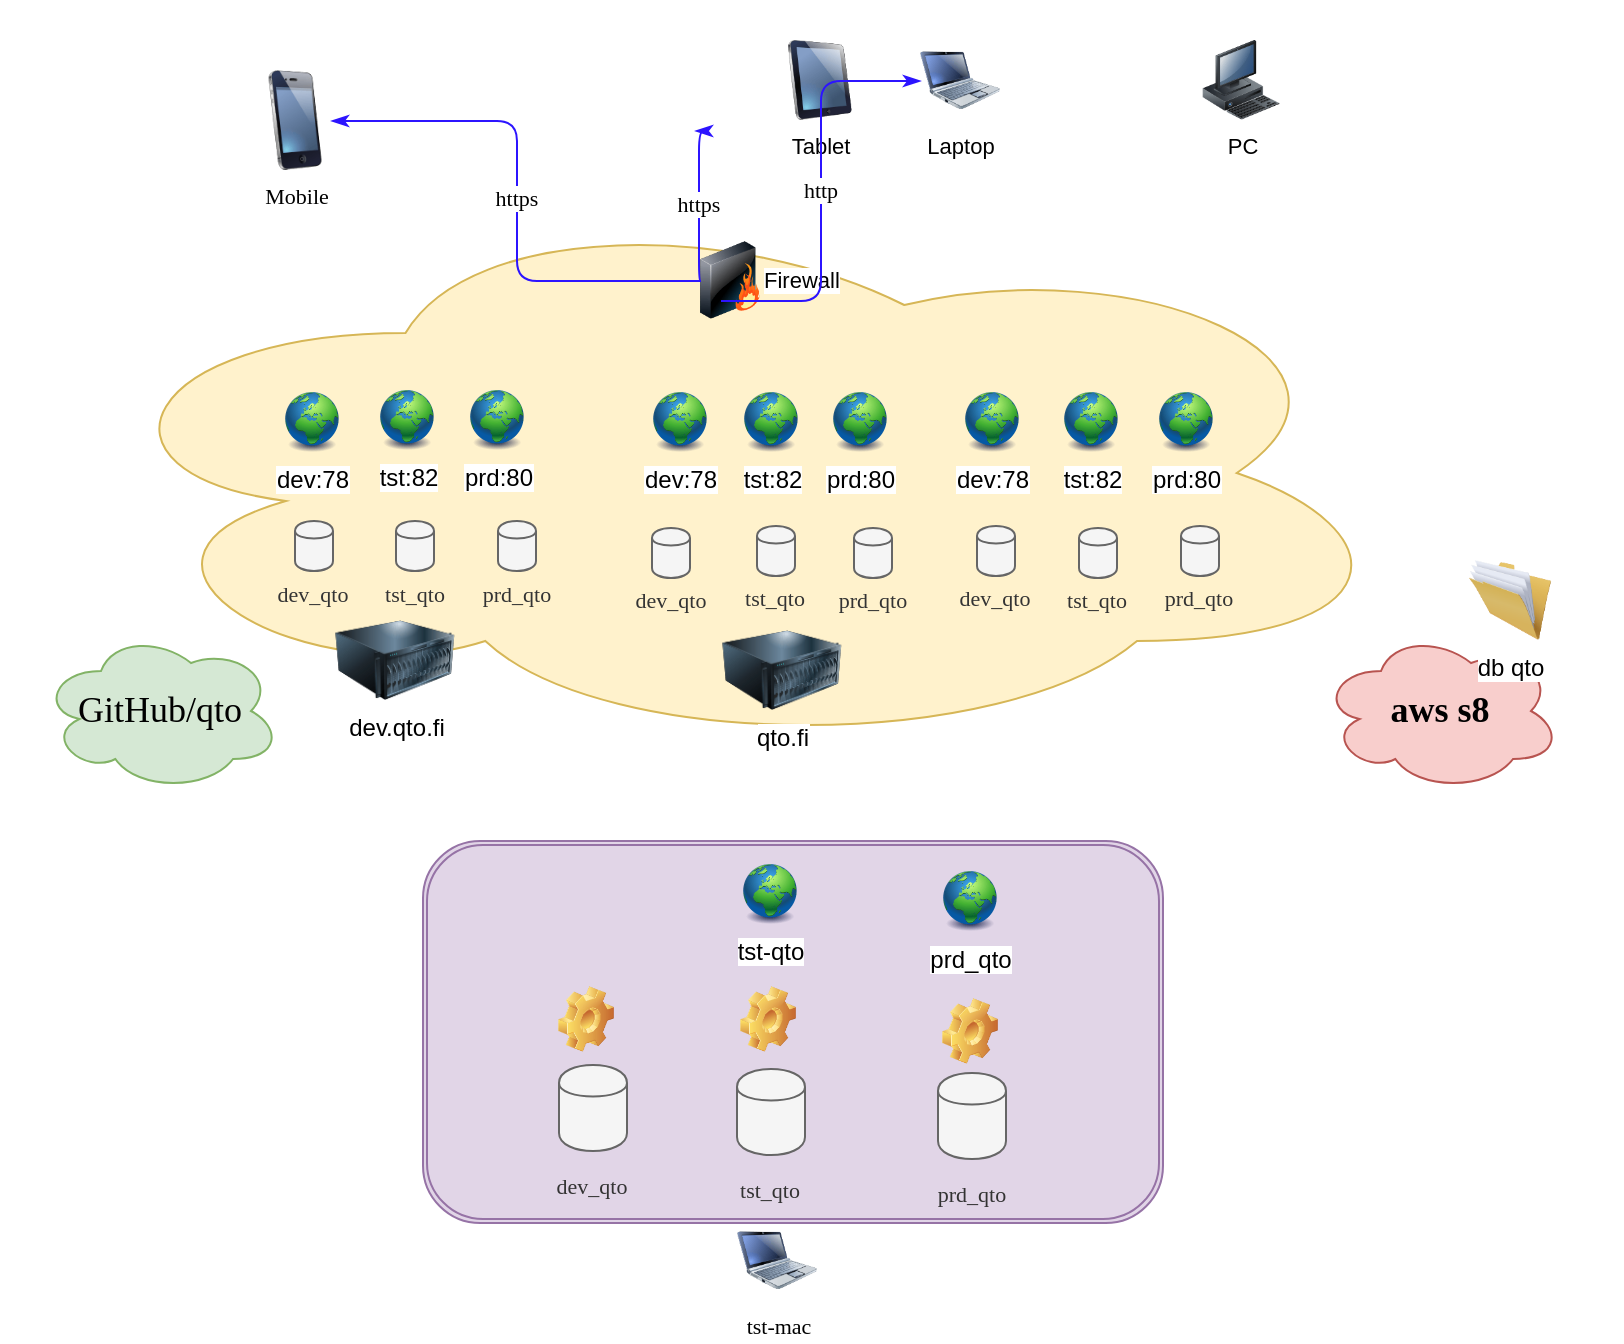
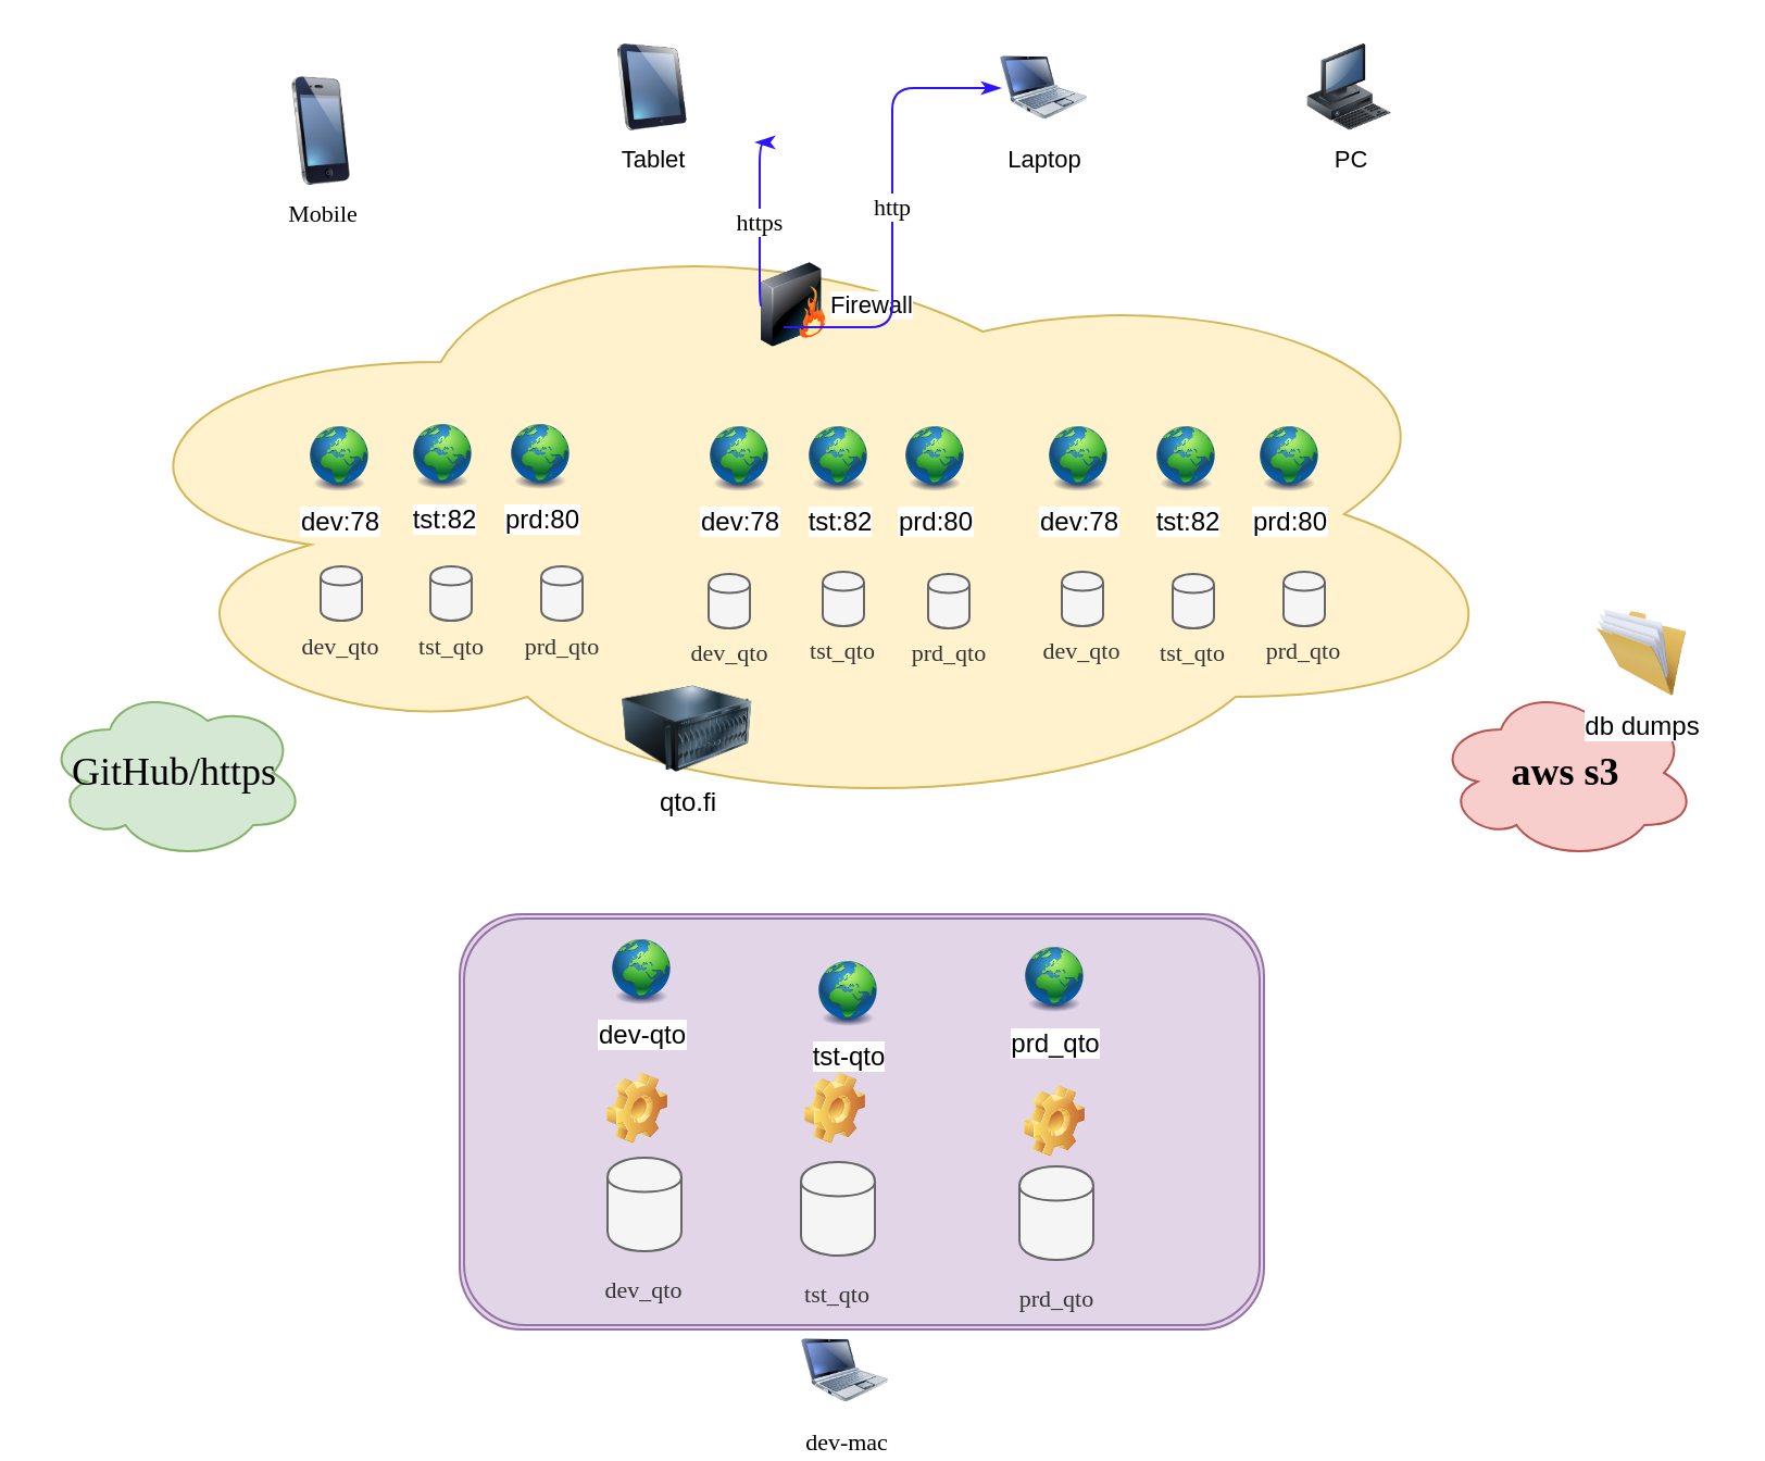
- <mxCell id="4" value="Tablet" style="image;html=1;labelBackgroundColor=#ffffff;image=img/lib/clip_art/computers/iPad_128x128.png;rounded=1;shadow=0;comic=0;strokeColor=#000000;strokeWidth=2;fillColor=#FFFFFF;fontSize=11;fontColor=#000000;" parent="1" vertex="1"><mxGeometry x="390" y="20" width="40" height="40" as="geometry" /></mxCell>
+ <mxCell id="4" value="Tablet" style="image;html=1;labelBackgroundColor=#ffffff;image=img/lib/clip_art/computers/iPad_128x128.png;rounded=1;shadow=0;comic=0;strokeColor=#000000;strokeWidth=2;fillColor=#FFFFFF;fontSize=11;fontColor=#000000;" parent="1" vertex="1"><mxGeometry x="280" y="20" width="40" height="40" as="geometry" /></mxCell>
- <mxCell id="14" value="https" style="edgeStyle=elbowEdgeStyle;elbow=horizontal;endArrow=classicThin;html=1;fontFamily=Lucida Console;fontSize=11;entryX=1;entryY=0.5;entryDx=0;entryDy=0;exitX=0;exitY=0.5;exitDx=0;exitDy=0;rounded=1;strokeColor=#2C14FF;endFill=1;shadow=0;comic=0;" parent="1" source="3" target="6" edge="1"><mxGeometry width="50" height="50" relative="1" as="geometry"><mxPoint x="370" y="100" as="sourcePoint" /><mxPoint x="180" y="90" as="targetPoint" /></mxGeometry></mxCell>
- <mxCell id="9" value="dev.qto.fi" style="image;html=1;labelBackgroundColor=#ffffff;image=img/lib/clip_art/computers/Server_128x128.png" parent="1" vertex="1"><mxGeometry x="162" y="310" width="71" height="40" as="geometry" /></mxCell>
- <mxCell id="29" value="db qto" style="image;html=1;labelBackgroundColor=#ffffff;image=img/lib/clip_art/general/Full_Folder_128x128.png" parent="1" vertex="1"><mxGeometry x="720" y="280" width="70" height="40" as="geometry" /></mxCell>
+ <mxCell id="29" value="db dumps" style="image;html=1;labelBackgroundColor=#ffffff;image=img/lib/clip_art/general/Full_Folder_128x128.png" parent="1" vertex="1"><mxGeometry x="720" y="280" width="70" height="40" as="geometry" /></mxCell>
- <mxCell id="28" value="qto.fi" style="image;html=1;labelBackgroundColor=#ffffff;image=img/lib/clip_art/computers/Server_128x128.png" vertex="1" parent="1"><mxGeometry x="355.5" y="315" width="71" height="40" as="geometry" /></mxCell>
+ <mxCell id="28" value="qto.fi" style="image;html=1;labelBackgroundColor=#ffffff;image=img/lib/clip_art/computers/Server_128x128.png" vertex="1" parent="1"><mxGeometry x="280.5" y="315" width="71" height="40" as="geometry" /></mxCell>
- <mxCell id="27" value="&lt;font style=&quot;font-size: 18px&quot;&gt;GitHub/qto&lt;/font&gt;" style="ellipse;shape=cloud;whiteSpace=wrap;html=1;fontFamily=Lucida Console;fontSize=11;fillColor=#d5e8d4;strokeColor=#82b366;" parent="1" vertex="1"><mxGeometry x="20" y="315" width="120" height="80" as="geometry" /></mxCell>
+ <mxCell id="27" value="&lt;font style=&quot;font-size: 18px&quot;&gt;GitHub/https&lt;/font&gt;" style="ellipse;shape=cloud;whiteSpace=wrap;html=1;fontFamily=Lucida Console;fontSize=11;fillColor=#d5e8d4;strokeColor=#82b366;" parent="1" vertex="1"><mxGeometry x="20" y="315" width="120" height="80" as="geometry" /></mxCell>
- <mxCell id="13" value="&lt;h4&gt;&lt;span style=&quot;font-size: 18px&quot;&gt;aws s8&lt;/span&gt;&lt;/h4&gt;" style="ellipse;shape=cloud;whiteSpace=wrap;html=1;fontFamily=Lucida Console;fontSize=11;fillColor=#f8cecc;strokeColor=#b85450;" parent="1" vertex="1"><mxGeometry x="660" y="315" width="120" height="80" as="geometry" /></mxCell>
+ <mxCell id="13" value="&lt;h4&gt;&lt;span style=&quot;font-size: 18px&quot;&gt;aws s3&lt;/span&gt;&lt;/h4&gt;" style="ellipse;shape=cloud;whiteSpace=wrap;html=1;fontFamily=Lucida Console;fontSize=11;fillColor=#f8cecc;strokeColor=#b85450;" parent="1" vertex="1"><mxGeometry x="660" y="315" width="120" height="80" as="geometry" /></mxCell>
+ <mxCell id="11" value="dev-qto" style="image;html=1;labelBackgroundColor=#ffffff;image=img/lib/clip_art/general/Earth_globe_128x128.png" parent="1" vertex="1"><mxGeometry x="265" y="432" width="60" height="30" as="geometry" /></mxCell>
- <mxCell id="12" value="tst-qto" style="image;html=1;labelBackgroundColor=#ffffff;image=img/lib/clip_art/general/Earth_globe_128x128.png" parent="1" vertex="1"><mxGeometry x="360.5" y="432" width="49" height="30" as="geometry" /></mxCell>
+ <mxCell id="12" value="tst-qto" style="image;html=1;labelBackgroundColor=#ffffff;image=img/lib/clip_art/general/Earth_globe_128x128.png" parent="1" vertex="1"><mxGeometry x="365.5" y="442" width="49" height="30" as="geometry" /></mxCell>
- <mxCell id="8" value="tst-mac&lt;br&gt;" style="image;html=1;labelBackgroundColor=#ffffff;image=img/lib/clip_art/computers/Netbook_128x128.png;rounded=1;shadow=0;comic=0;strokeColor=#000000;strokeWidth=2;fillColor=#FFFFFF;fontSize=11;fontColor=#000000;fontFamily=Lucida Console;" parent="1" vertex="1"><mxGeometry x="368.5" y="610" width="40" height="40" as="geometry" /></mxCell>
+ <mxCell id="8" value="dev-mac&lt;br&gt;" style="image;html=1;labelBackgroundColor=#ffffff;image=img/lib/clip_art/computers/Netbook_128x128.png;rounded=1;shadow=0;comic=0;strokeColor=#000000;strokeWidth=2;fillColor=#FFFFFF;fontSize=11;fontColor=#000000;fontFamily=Lucida Console;" parent="1" vertex="1"><mxGeometry x="368.5" y="610" width="40" height="40" as="geometry" /></mxCell>
